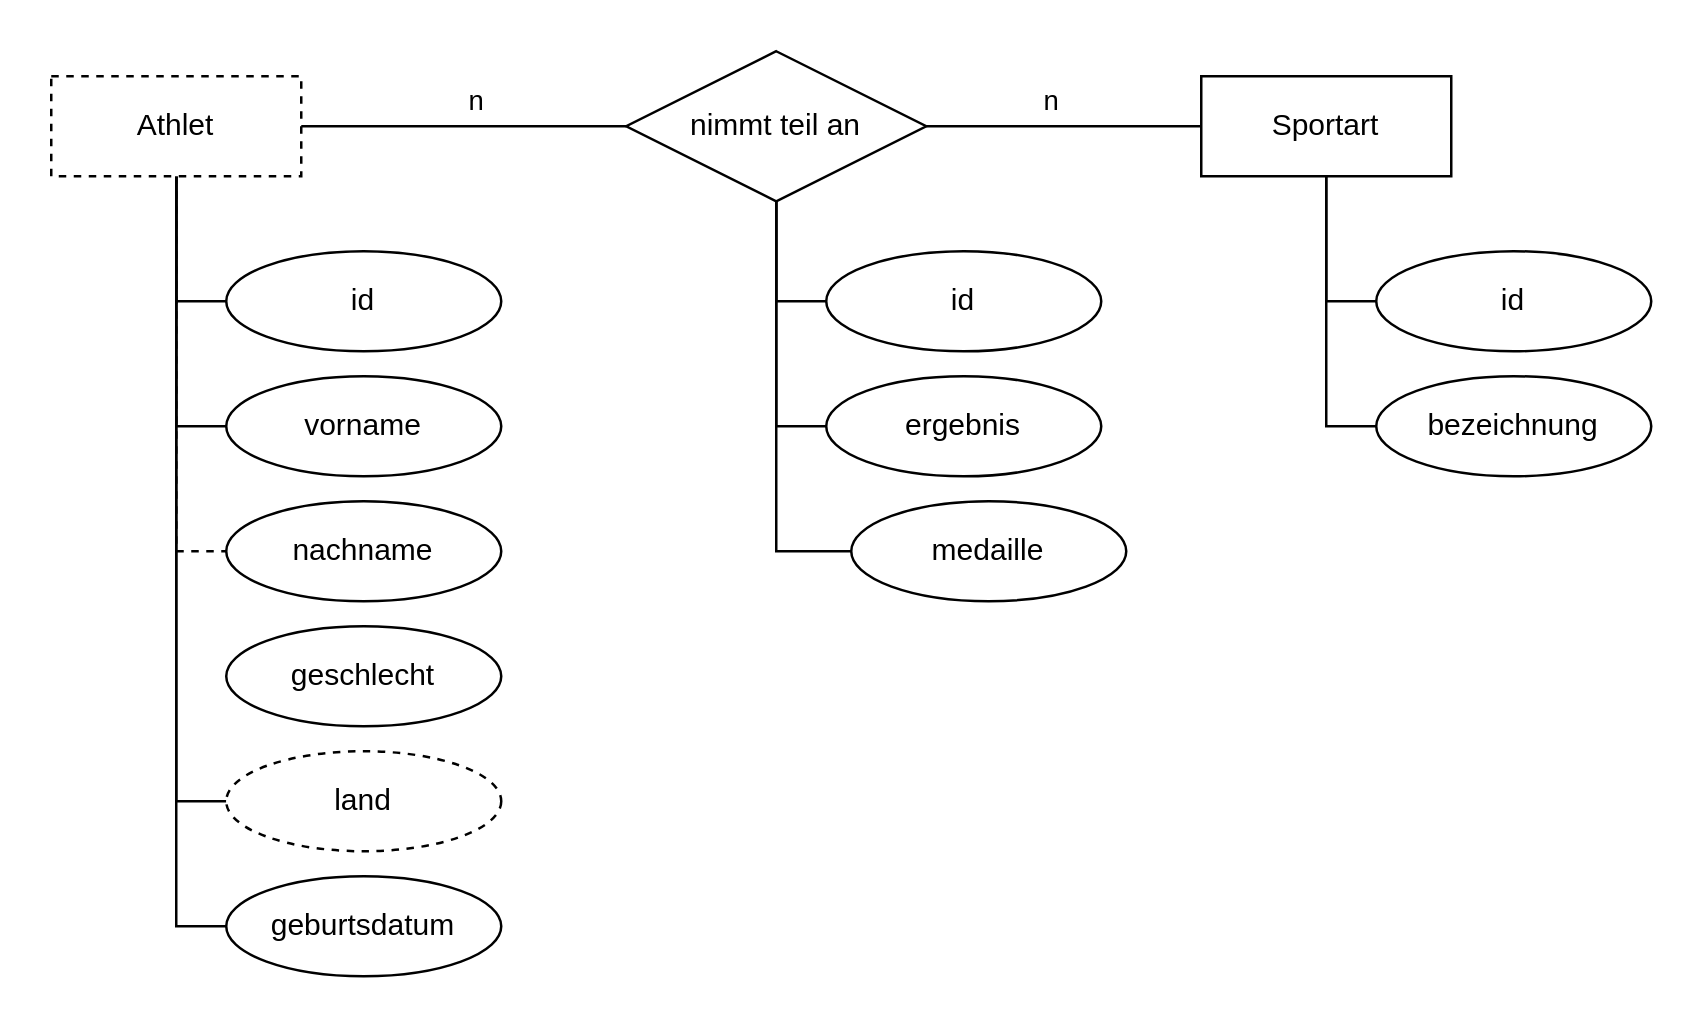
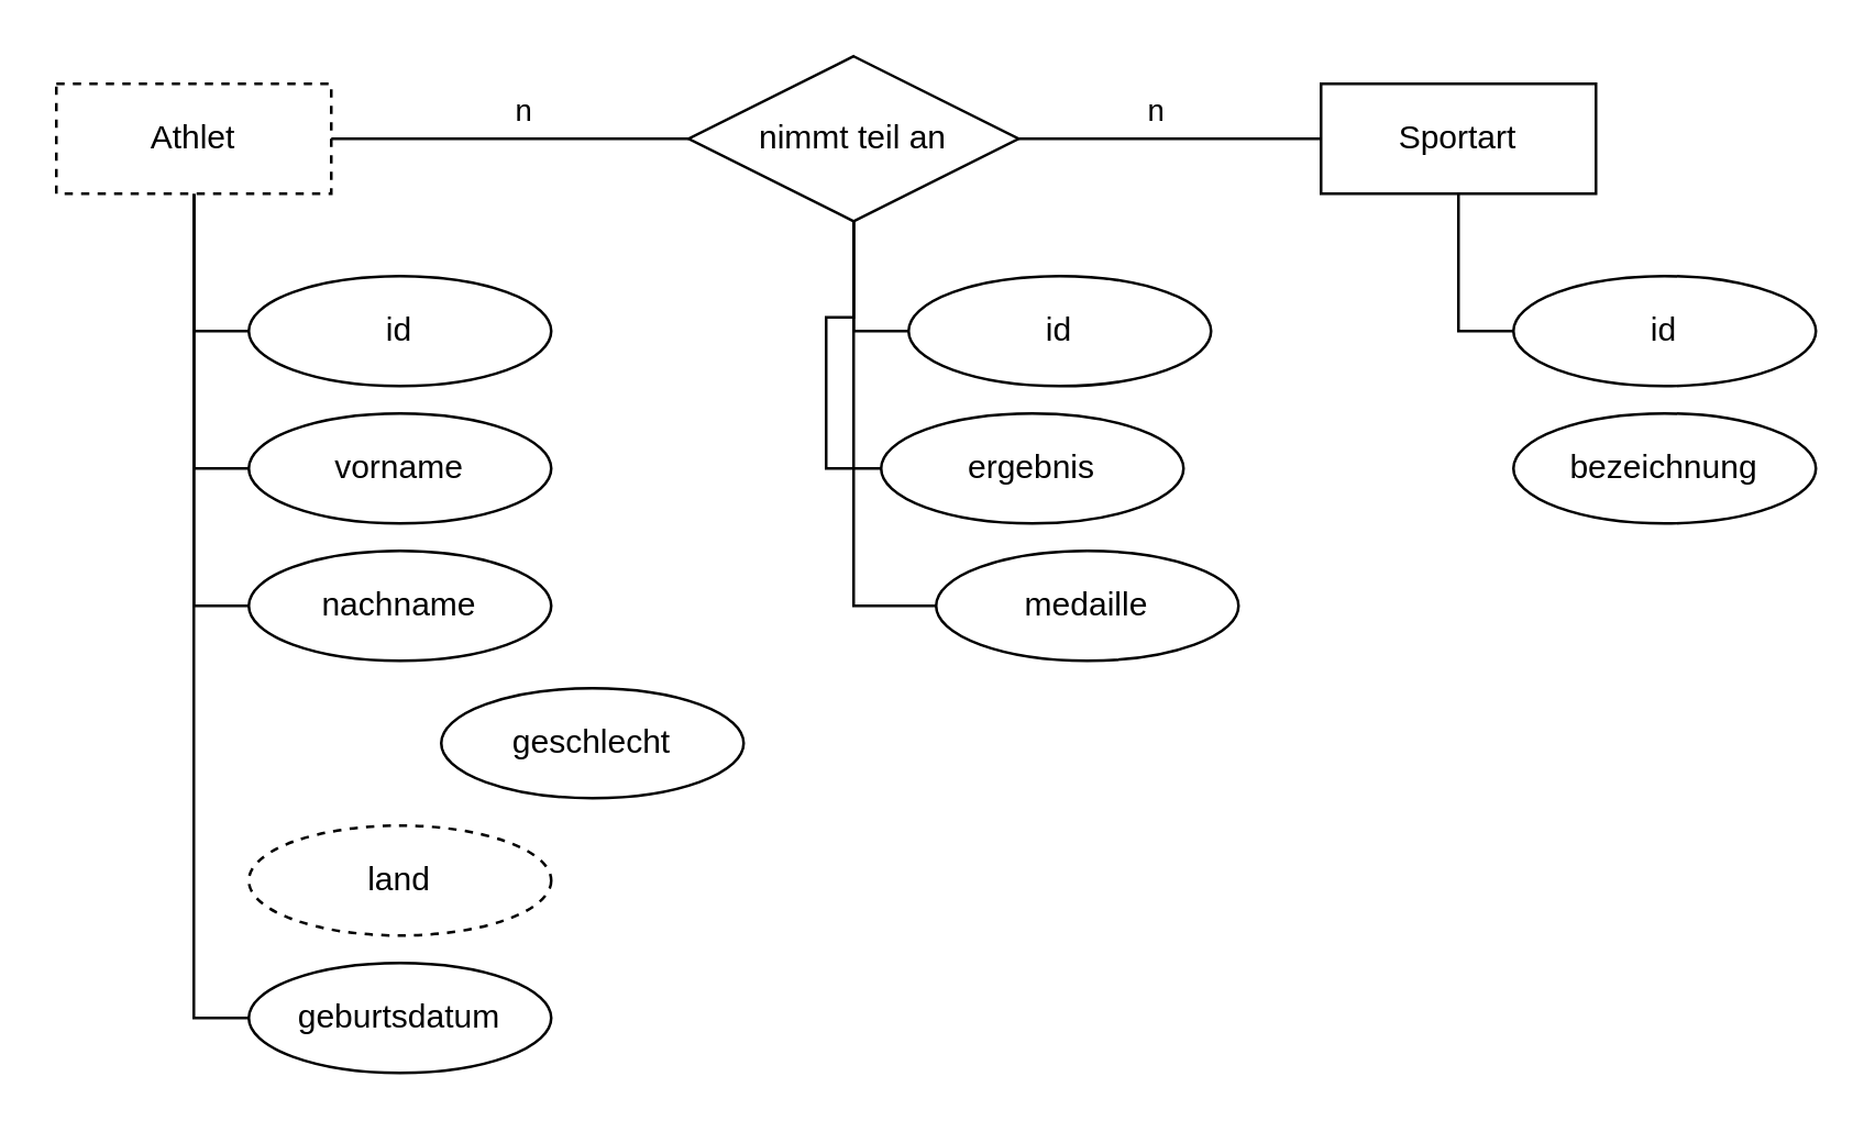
- <mxCell id="14" style="edgeStyle=orthogonalEdgeStyle;rounded=0;orthogonalLoop=1;jettySize=auto;html=1;exitX=0.5;exitY=1;exitDx=0;exitDy=0;entryX=0;entryY=0.5;entryDx=0;entryDy=0;endArrow=none;endFill=0;" edge="1" parent="1" source="15" target="17"><mxGeometry relative="1" as="geometry" /></mxCell>
- <mxCell id="23" value="ergebnis" style="ellipse;whiteSpace=wrap;html=1;" vertex="1" parent="1"><mxGeometry x="330" y="150" width="110" height="40" as="geometry" /></mxCell>
+ <mxCell id="23" value="ergebnis" style="ellipse;whiteSpace=wrap;html=1;" vertex="1" parent="1"><mxGeometry x="320" y="150" width="110" height="40" as="geometry" /></mxCell>
- <mxCell id="4" style="edgeStyle=orthogonalEdgeStyle;rounded=0;orthogonalLoop=1;jettySize=auto;html=1;exitX=0.5;exitY=1;exitDx=0;exitDy=0;entryX=0;entryY=0.5;entryDx=0;entryDy=0;endArrow=none;endFill=0;dashed=1;" edge="1" parent="1" source="7" target="11"><mxGeometry relative="1" as="geometry" /></mxCell>
+ <mxCell id="4" style="edgeStyle=orthogonalEdgeStyle;rounded=0;orthogonalLoop=1;jettySize=auto;html=1;exitX=0.5;exitY=1;exitDx=0;exitDy=0;entryX=0;entryY=0.5;entryDx=0;entryDy=0;endArrow=none;endFill=0;" edge="1" parent="1" source="7" target="11"><mxGeometry relative="1" as="geometry" /></mxCell>
- <mxCell id="12" value="geschlecht" style="ellipse;whiteSpace=wrap;html=1;" vertex="1" parent="1"><mxGeometry x="90" y="250" width="110" height="40" as="geometry" /></mxCell>
+ <mxCell id="12" value="geschlecht" style="ellipse;whiteSpace=wrap;html=1;" vertex="1" parent="1"><mxGeometry x="160" y="250" width="110" height="40" as="geometry" /></mxCell>
- <mxCell id="5" style="edgeStyle=orthogonalEdgeStyle;rounded=0;orthogonalLoop=1;jettySize=auto;html=1;exitX=0.5;exitY=1;exitDx=0;exitDy=0;entryX=0;entryY=0.5;entryDx=0;entryDy=0;endArrow=none;endFill=0;" edge="1" parent="1" source="7" target="10"><mxGeometry relative="1" as="geometry" /></mxCell>
